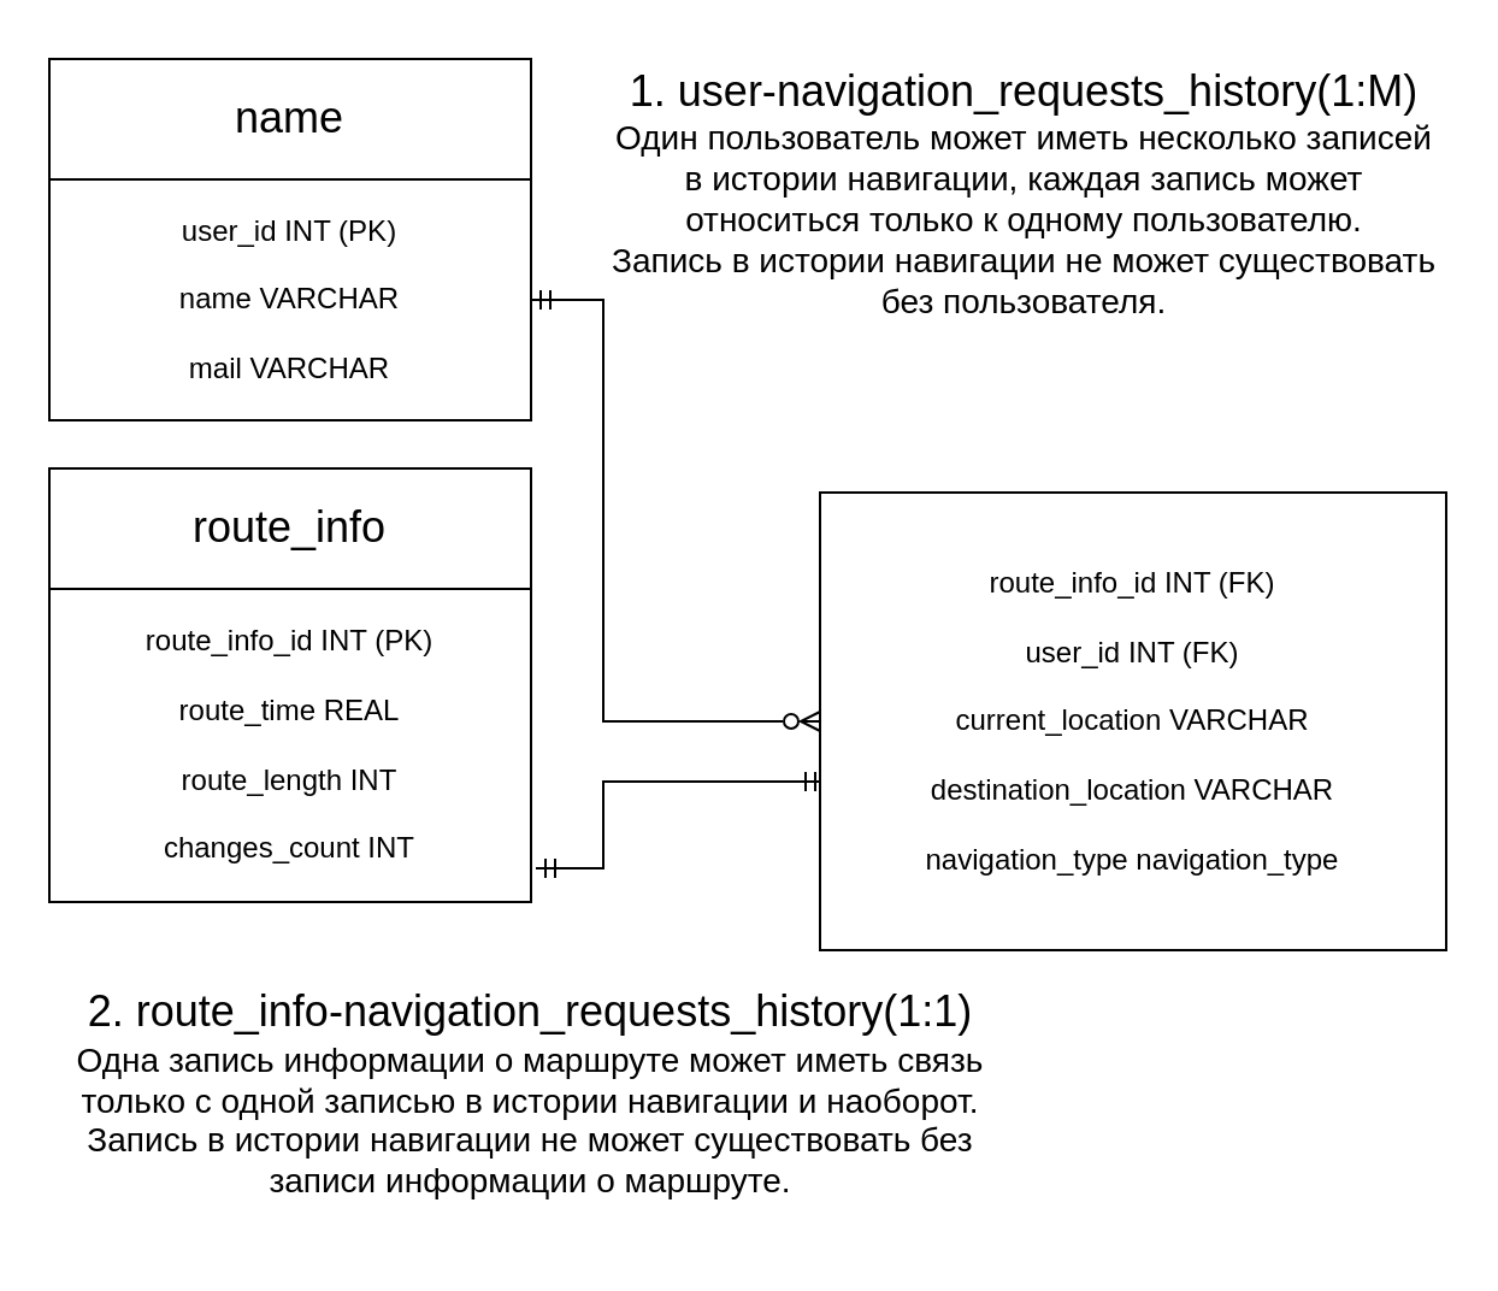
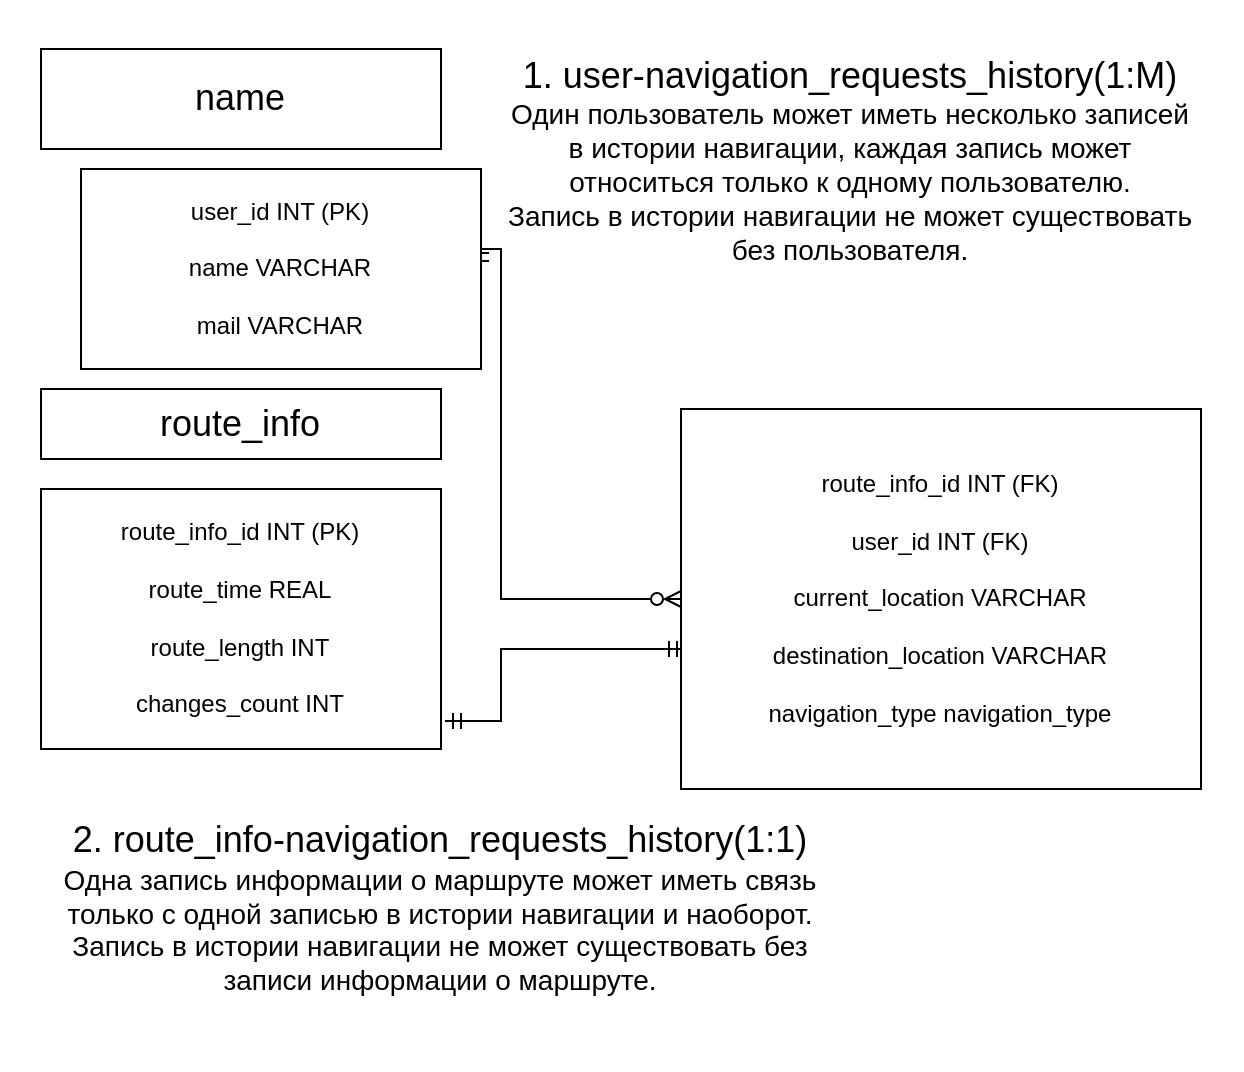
- <mxCell id="5" value="user_id INT (PK&lt;span style=&quot;background-color: initial;&quot;&gt;)&lt;/span&gt;&lt;div&gt;&lt;br&gt;&lt;div&gt;&lt;div&gt;name VARCHAR&lt;/div&gt;&lt;div&gt;&lt;br&gt;&lt;/div&gt;&lt;div&gt;mail VARCHAR&lt;/div&gt;&lt;/div&gt;&lt;/div&gt;" style="rounded=0;whiteSpace=wrap;html=1;" parent="1" vertex="1"><mxGeometry x="20" y="74" width="200" height="100" as="geometry" /></mxCell>
+ <mxCell id="5" value="user_id INT (PK&lt;span style=&quot;background-color: initial;&quot;&gt;)&lt;/span&gt;&lt;div&gt;&lt;br&gt;&lt;div&gt;&lt;div&gt;name VARCHAR&lt;/div&gt;&lt;div&gt;&lt;br&gt;&lt;/div&gt;&lt;div&gt;mail VARCHAR&lt;/div&gt;&lt;/div&gt;&lt;/div&gt;" style="rounded=0;whiteSpace=wrap;html=1;" parent="1" vertex="1"><mxGeometry x="40" y="84" width="200" height="100" as="geometry" /></mxCell>
- <mxCell id="3" value="&lt;font style=&quot;font-size: 18px;&quot;&gt;route_info&lt;/font&gt;" style="rounded=0;whiteSpace=wrap;html=1;strokeColor=default;align=center;verticalAlign=middle;fontFamily=Helvetica;fontSize=12;fontColor=default;fillColor=default;" parent="1" vertex="1"><mxGeometry x="20" y="194" width="200" height="50" as="geometry" /></mxCell>
+ <mxCell id="3" value="&lt;font style=&quot;font-size: 18px;&quot;&gt;route_info&lt;/font&gt;" style="rounded=0;whiteSpace=wrap;html=1;strokeColor=default;align=center;verticalAlign=middle;fontFamily=Helvetica;fontSize=12;fontColor=default;fillColor=default;" parent="1" vertex="1"><mxGeometry x="20" y="194" width="200" height="35" as="geometry" /></mxCell>
